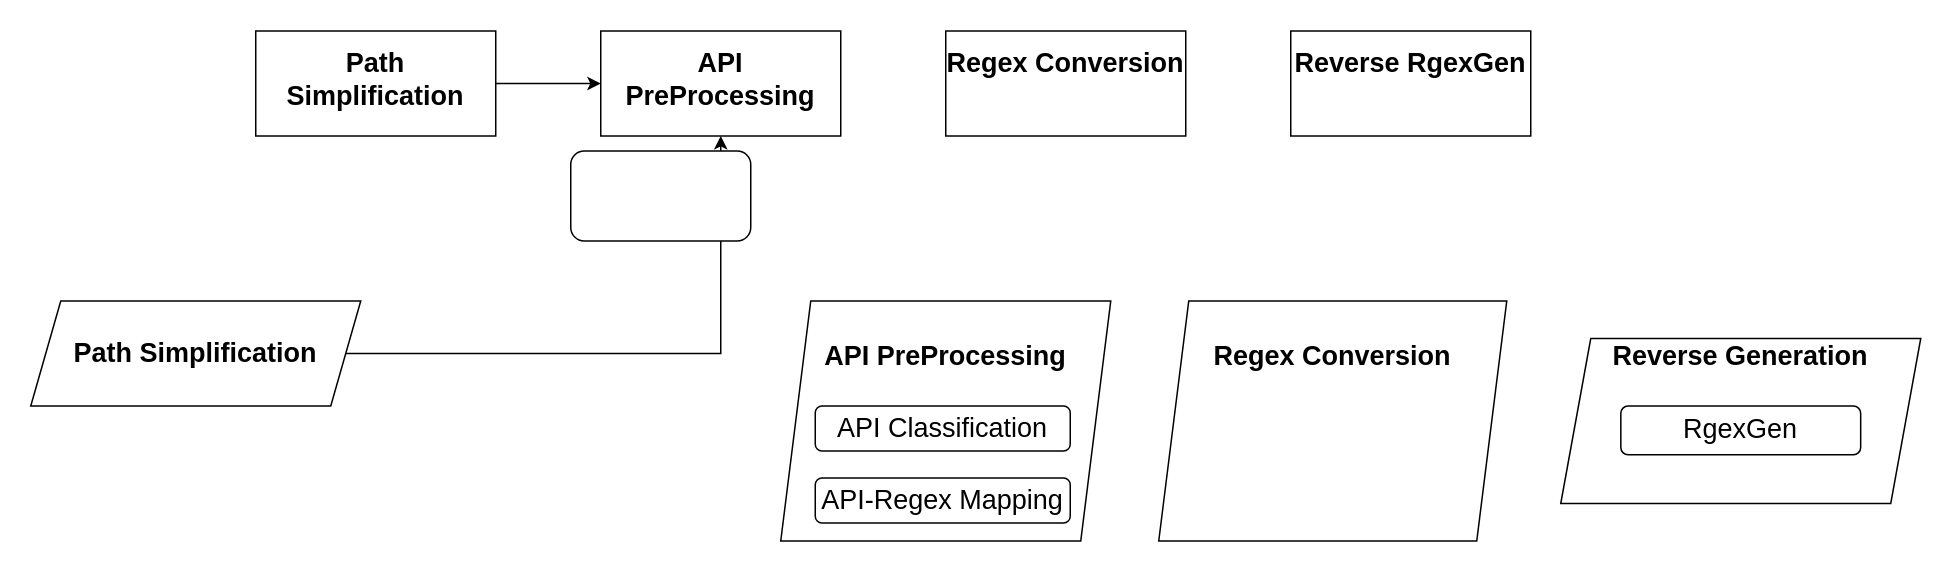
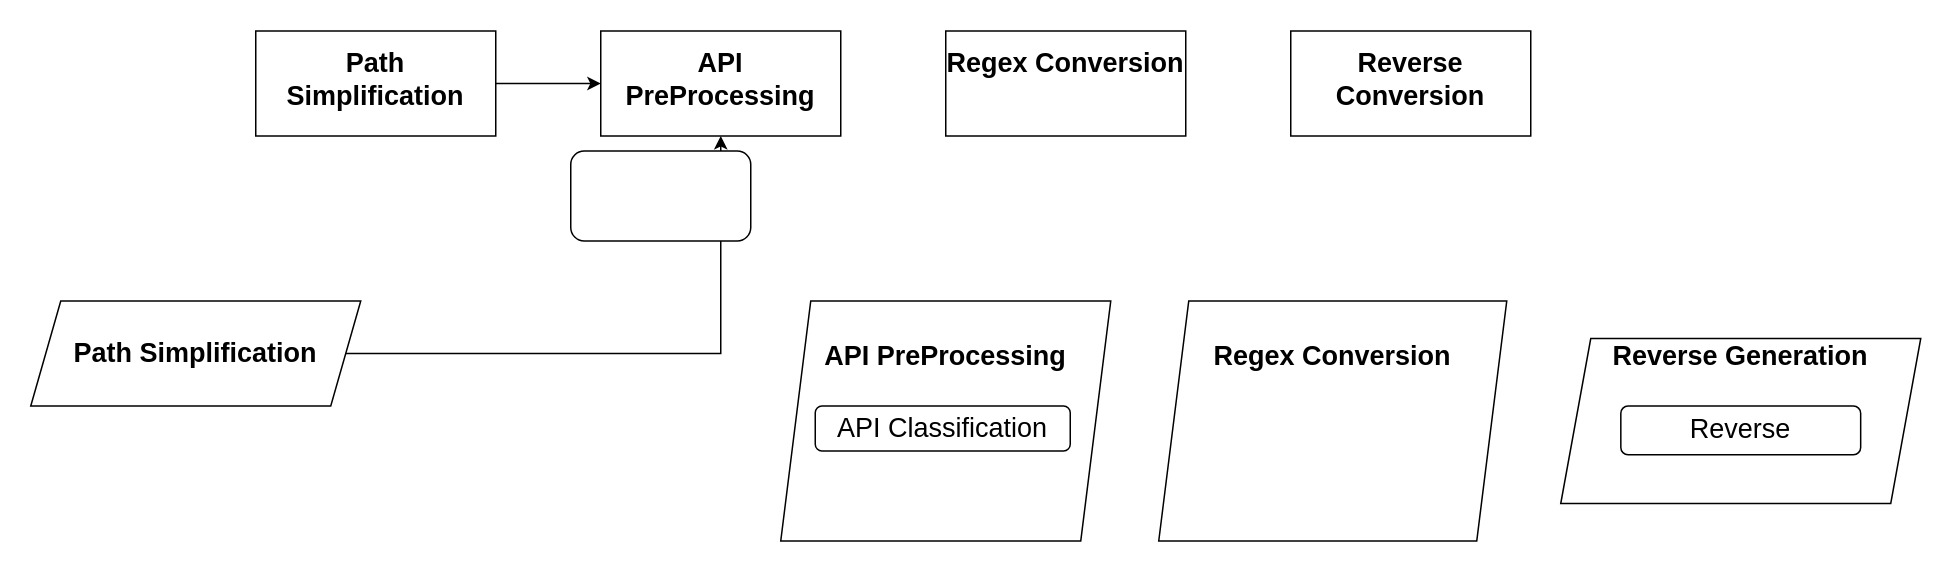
- <mxCell id="10" value="&lt;p&gt;&lt;font style=&quot;font-size: 18px&quot;&gt;Reverse RgexGen&lt;/font&gt;&lt;/p&gt;" style="shape=rect;html=1;overflow=fill;whiteSpace=wrap;align=center;fontStyle=1" vertex="1" parent="1"><mxGeometry x="860" y="20" width="160" height="70" as="geometry" /></mxCell>
+ <mxCell id="10" value="&lt;p&gt;&lt;font style=&quot;font-size: 18px&quot;&gt;Reverse Conversion&lt;/font&gt;&lt;/p&gt;" style="shape=rect;html=1;overflow=fill;whiteSpace=wrap;align=center;fontStyle=1" vertex="1" parent="1"><mxGeometry x="860" y="20" width="160" height="70" as="geometry" /></mxCell>
- <mxCell id="24" value="RgexGen" style="rounded=1;whiteSpace=wrap;html=1;fontSize=18;" vertex="1" parent="22"><mxGeometry x="40.05" y="45" width="159.9" height="32.5" as="geometry" /></mxCell>
+ <mxCell id="24" value="Reverse" style="rounded=1;whiteSpace=wrap;html=1;fontSize=18;" vertex="1" parent="22"><mxGeometry x="40.05" y="45" width="159.9" height="32.5" as="geometry" /></mxCell>
- <mxCell id="18" value="API-Regex Mapping" style="rounded=1;whiteSpace=wrap;html=1;fontSize=18;" vertex="1" parent="15"><mxGeometry x="23" y="118" width="170" height="30" as="geometry" /></mxCell>
